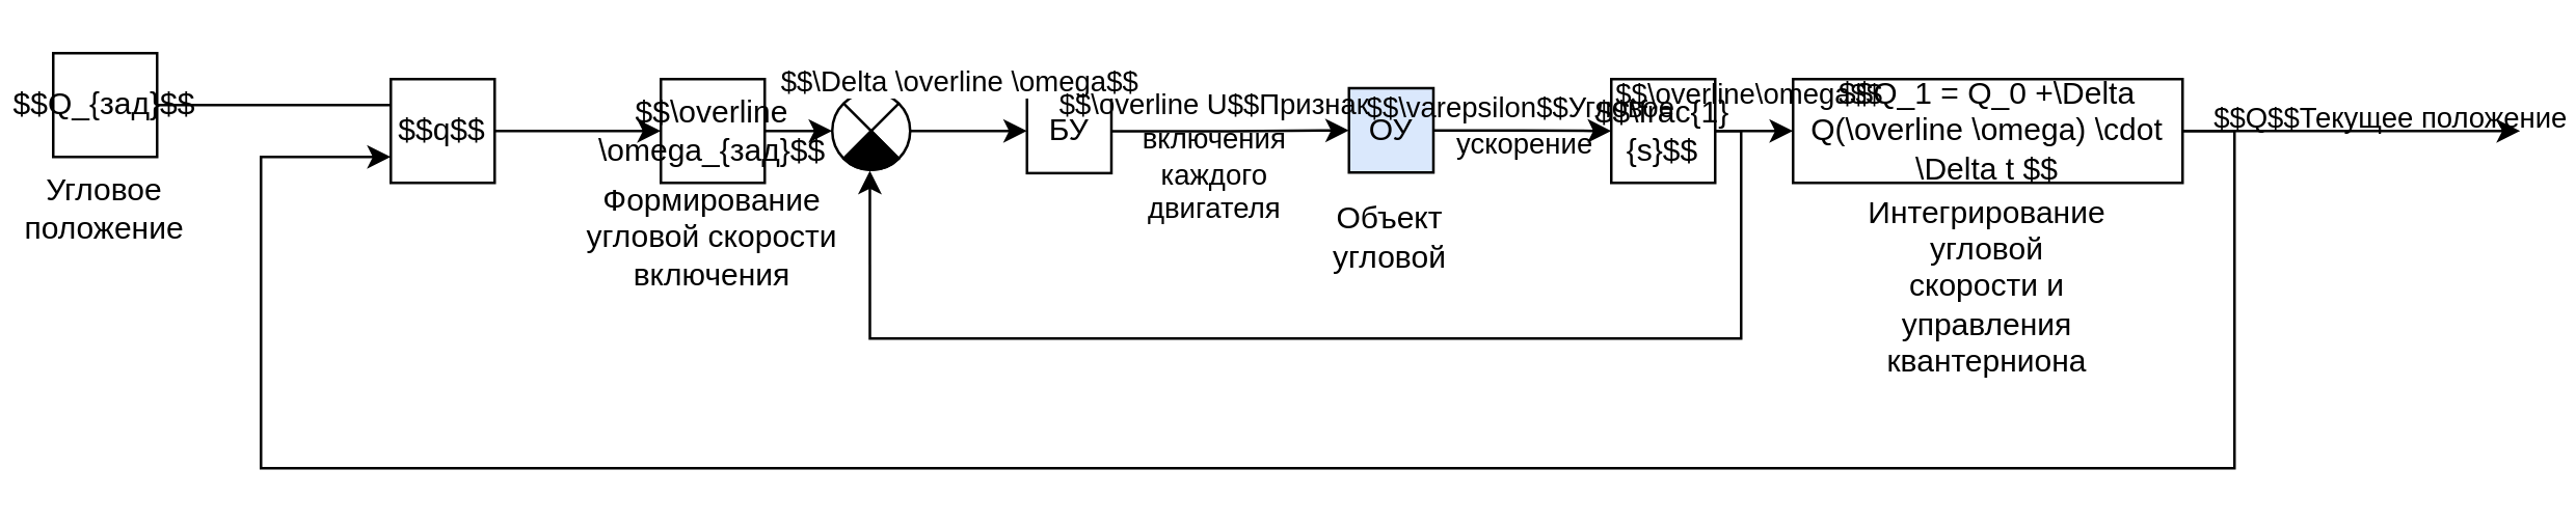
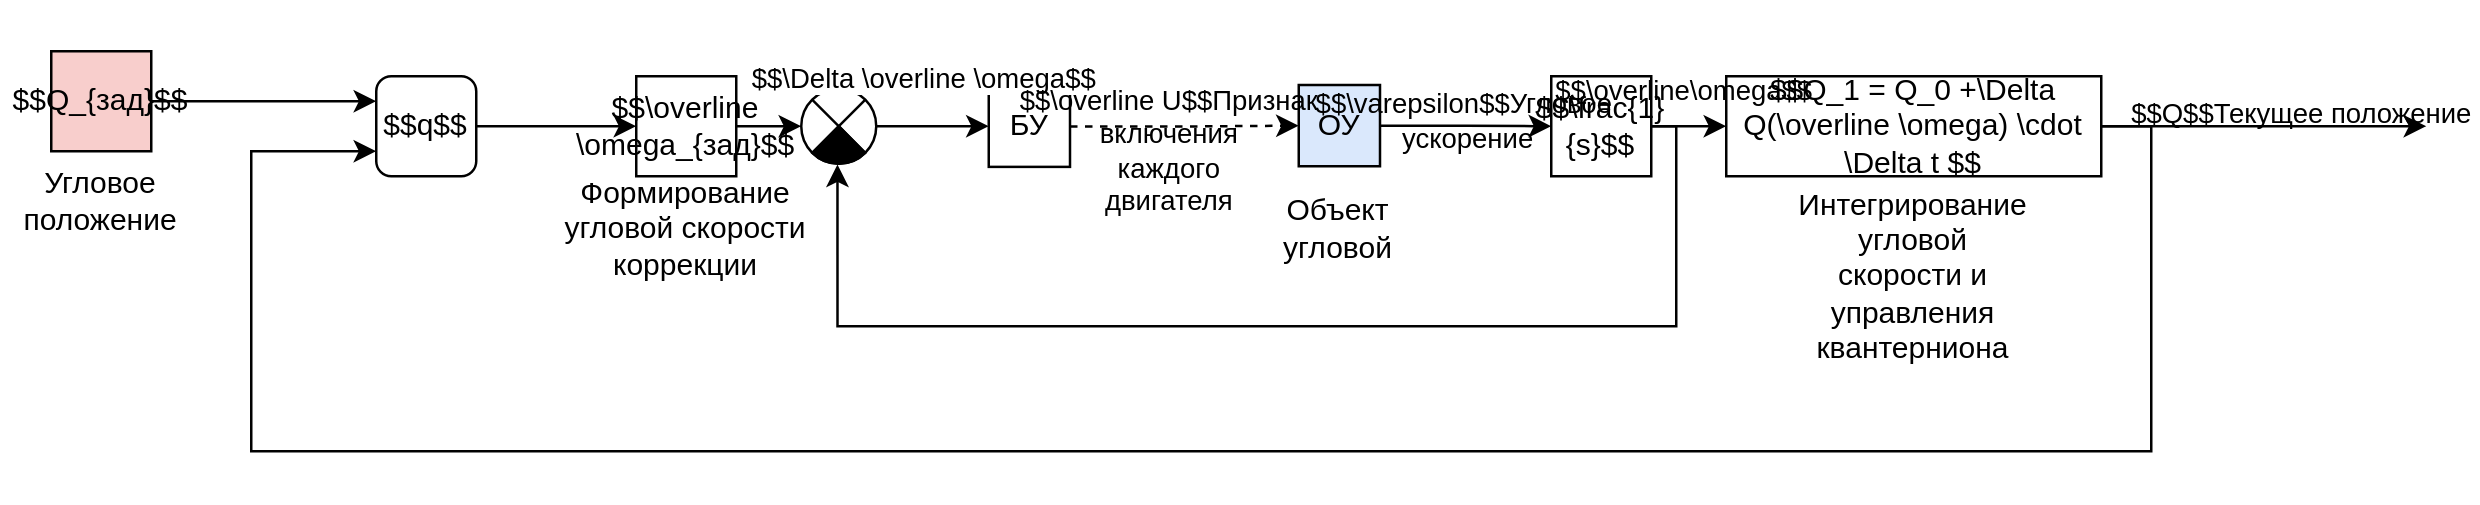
- <mxCell id="3" value="$$Q_{зад}$$" style="rounded=0;whiteSpace=wrap;html=1;" vertex="1" parent="2"><mxGeometry width="40" height="40" as="geometry" /></mxCell>
+ <mxCell id="3" value="$$Q_{зад}$$" style="rounded=0;whiteSpace=wrap;html=1;fillColor=#f8cecc;" vertex="1" parent="2"><mxGeometry width="40" height="40" as="geometry" /></mxCell>
- <mxCell id="7" style="edgeStyle=orthogonalEdgeStyle;rounded=0;orthogonalLoop=1;jettySize=auto;html=1;entryX=0;entryY=0.25;entryDx=0;entryDy=0;endArrow=none;" edge="1" parent="1" source="3" target="6"><mxGeometry relative="1" as="geometry" /></mxCell>
+ <mxCell id="7" style="edgeStyle=orthogonalEdgeStyle;rounded=0;orthogonalLoop=1;jettySize=auto;html=1;entryX=0;entryY=0.25;entryDx=0;entryDy=0;" edge="1" parent="1" source="3" target="6"><mxGeometry relative="1" as="geometry" /></mxCell>
- <mxCell id="6" value="$$q$$" style="rounded=0;whiteSpace=wrap;html=1;" vertex="1" parent="5"><mxGeometry width="40" height="40" as="geometry" /></mxCell>
+ <mxCell id="6" value="$$q$$" style="whiteSpace=wrap;html=1;rounded=1;" vertex="1" parent="5"><mxGeometry width="40" height="40" as="geometry" /></mxCell>
- <mxCell id="23" style="edgeStyle=orthogonalEdgeStyle;rounded=0;orthogonalLoop=1;jettySize=auto;html=1;entryX=0;entryY=0.5;entryDx=0;entryDy=0;" edge="1" parent="1" source="24" target="28"><mxGeometry relative="1" as="geometry" /></mxCell>
+ <mxCell id="23" style="edgeStyle=orthogonalEdgeStyle;rounded=0;orthogonalLoop=1;jettySize=auto;html=1;entryX=0;entryY=0.5;entryDx=0;entryDy=0;dashed=1;" edge="1" parent="1" source="24" target="28"><mxGeometry relative="1" as="geometry" /></mxCell>
- <mxCell id="12" value="Формирование&lt;br&gt;угловой скорости включения" style="text;html=1;strokeColor=none;fillColor=none;align=center;verticalAlign=middle;whiteSpace=wrap;rounded=0;" vertex="1" parent="1"><mxGeometry x="206" y="81" width="136" height="20" as="geometry" /></mxCell>
+ <mxCell id="12" value="Формирование&lt;br&gt;угловой скорости коррекции" style="text;html=1;strokeColor=none;fillColor=none;align=center;verticalAlign=middle;whiteSpace=wrap;rounded=0;" vertex="1" parent="1"><mxGeometry x="206" y="81" width="136" height="20" as="geometry" /></mxCell>
